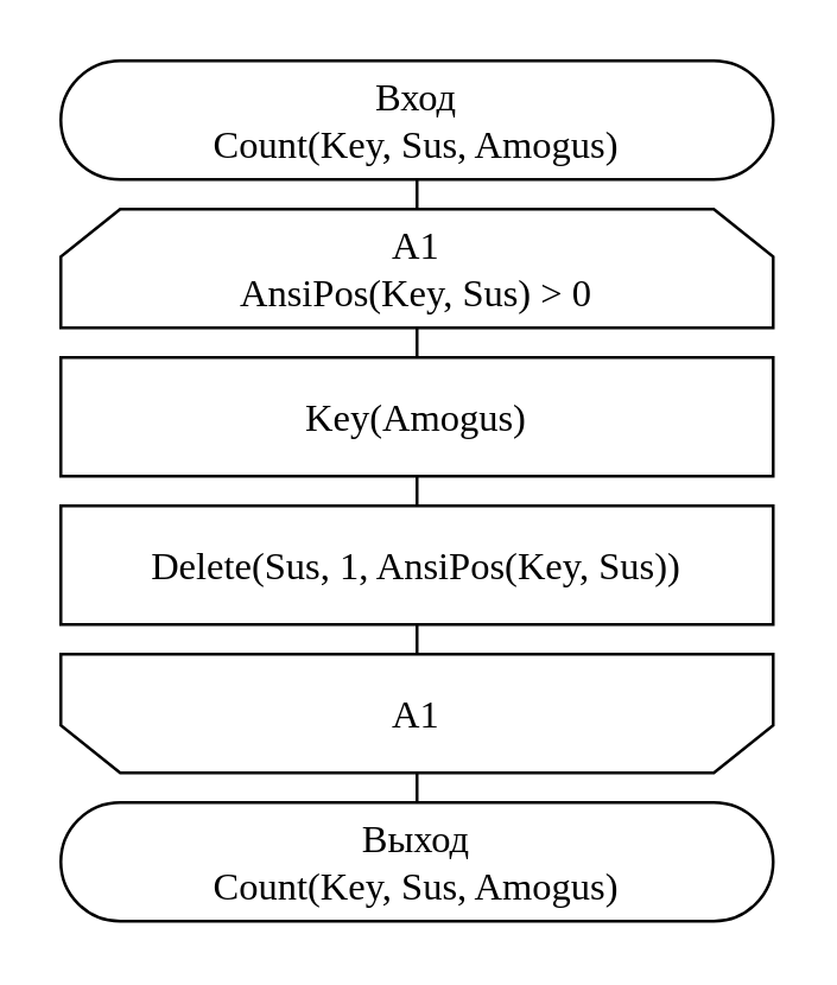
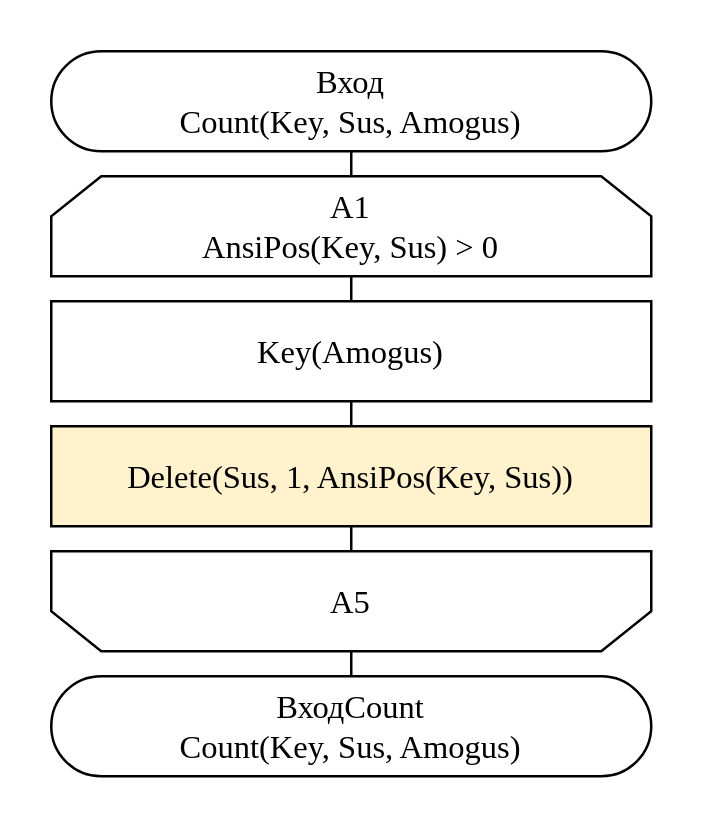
- <mxCell id="6" value="Delete(Sus, 1, AnsiPos(Key, Sus))" style="rounded=0;whiteSpace=wrap;html=1;fontSize=13;fontFamily=Times New Roman;" vertex="1" parent="1"><mxGeometry x="20" y="170" width="240" height="40" as="geometry" /></mxCell>
+ <mxCell id="6" value="Delete(Sus, 1, AnsiPos(Key, Sus))" style="rounded=0;whiteSpace=wrap;html=1;fontSize=13;fontFamily=Times New Roman;fillColor=#fff2cc;" vertex="1" parent="1"><mxGeometry x="20" y="170" width="240" height="40" as="geometry" /></mxCell>
- <mxCell id="7" value="A1" style="shape=loopLimit;whiteSpace=wrap;html=1;rounded=0;strokeWidth=1;direction=west;fontFamily=Times New Roman;fontSize=13;" vertex="1" parent="1"><mxGeometry x="20" y="220" width="240" height="40" as="geometry" /></mxCell>
+ <mxCell id="7" value="A5" style="shape=loopLimit;whiteSpace=wrap;html=1;rounded=0;strokeWidth=1;direction=west;fontFamily=Times New Roman;fontSize=13;" vertex="1" parent="1"><mxGeometry x="20" y="220" width="240" height="40" as="geometry" /></mxCell>
- <mxCell id="8" value="Выход&lt;br style=&quot;font-size: 13px&quot;&gt;Count(Key, Sus, Amogus)" style="rounded=1;whiteSpace=wrap;html=1;arcSize=50;fontFamily=Times New Roman;fontSize=13;" vertex="1" parent="1"><mxGeometry x="20" y="270" width="240" height="40" as="geometry" /></mxCell>
+ <mxCell id="8" value="ВходCount&lt;br style=&quot;font-size: 13px&quot;&gt;Count(Key, Sus, Amogus)" style="rounded=1;whiteSpace=wrap;html=1;arcSize=50;fontFamily=Times New Roman;fontSize=13;" vertex="1" parent="1"><mxGeometry x="20" y="270" width="240" height="40" as="geometry" /></mxCell>
